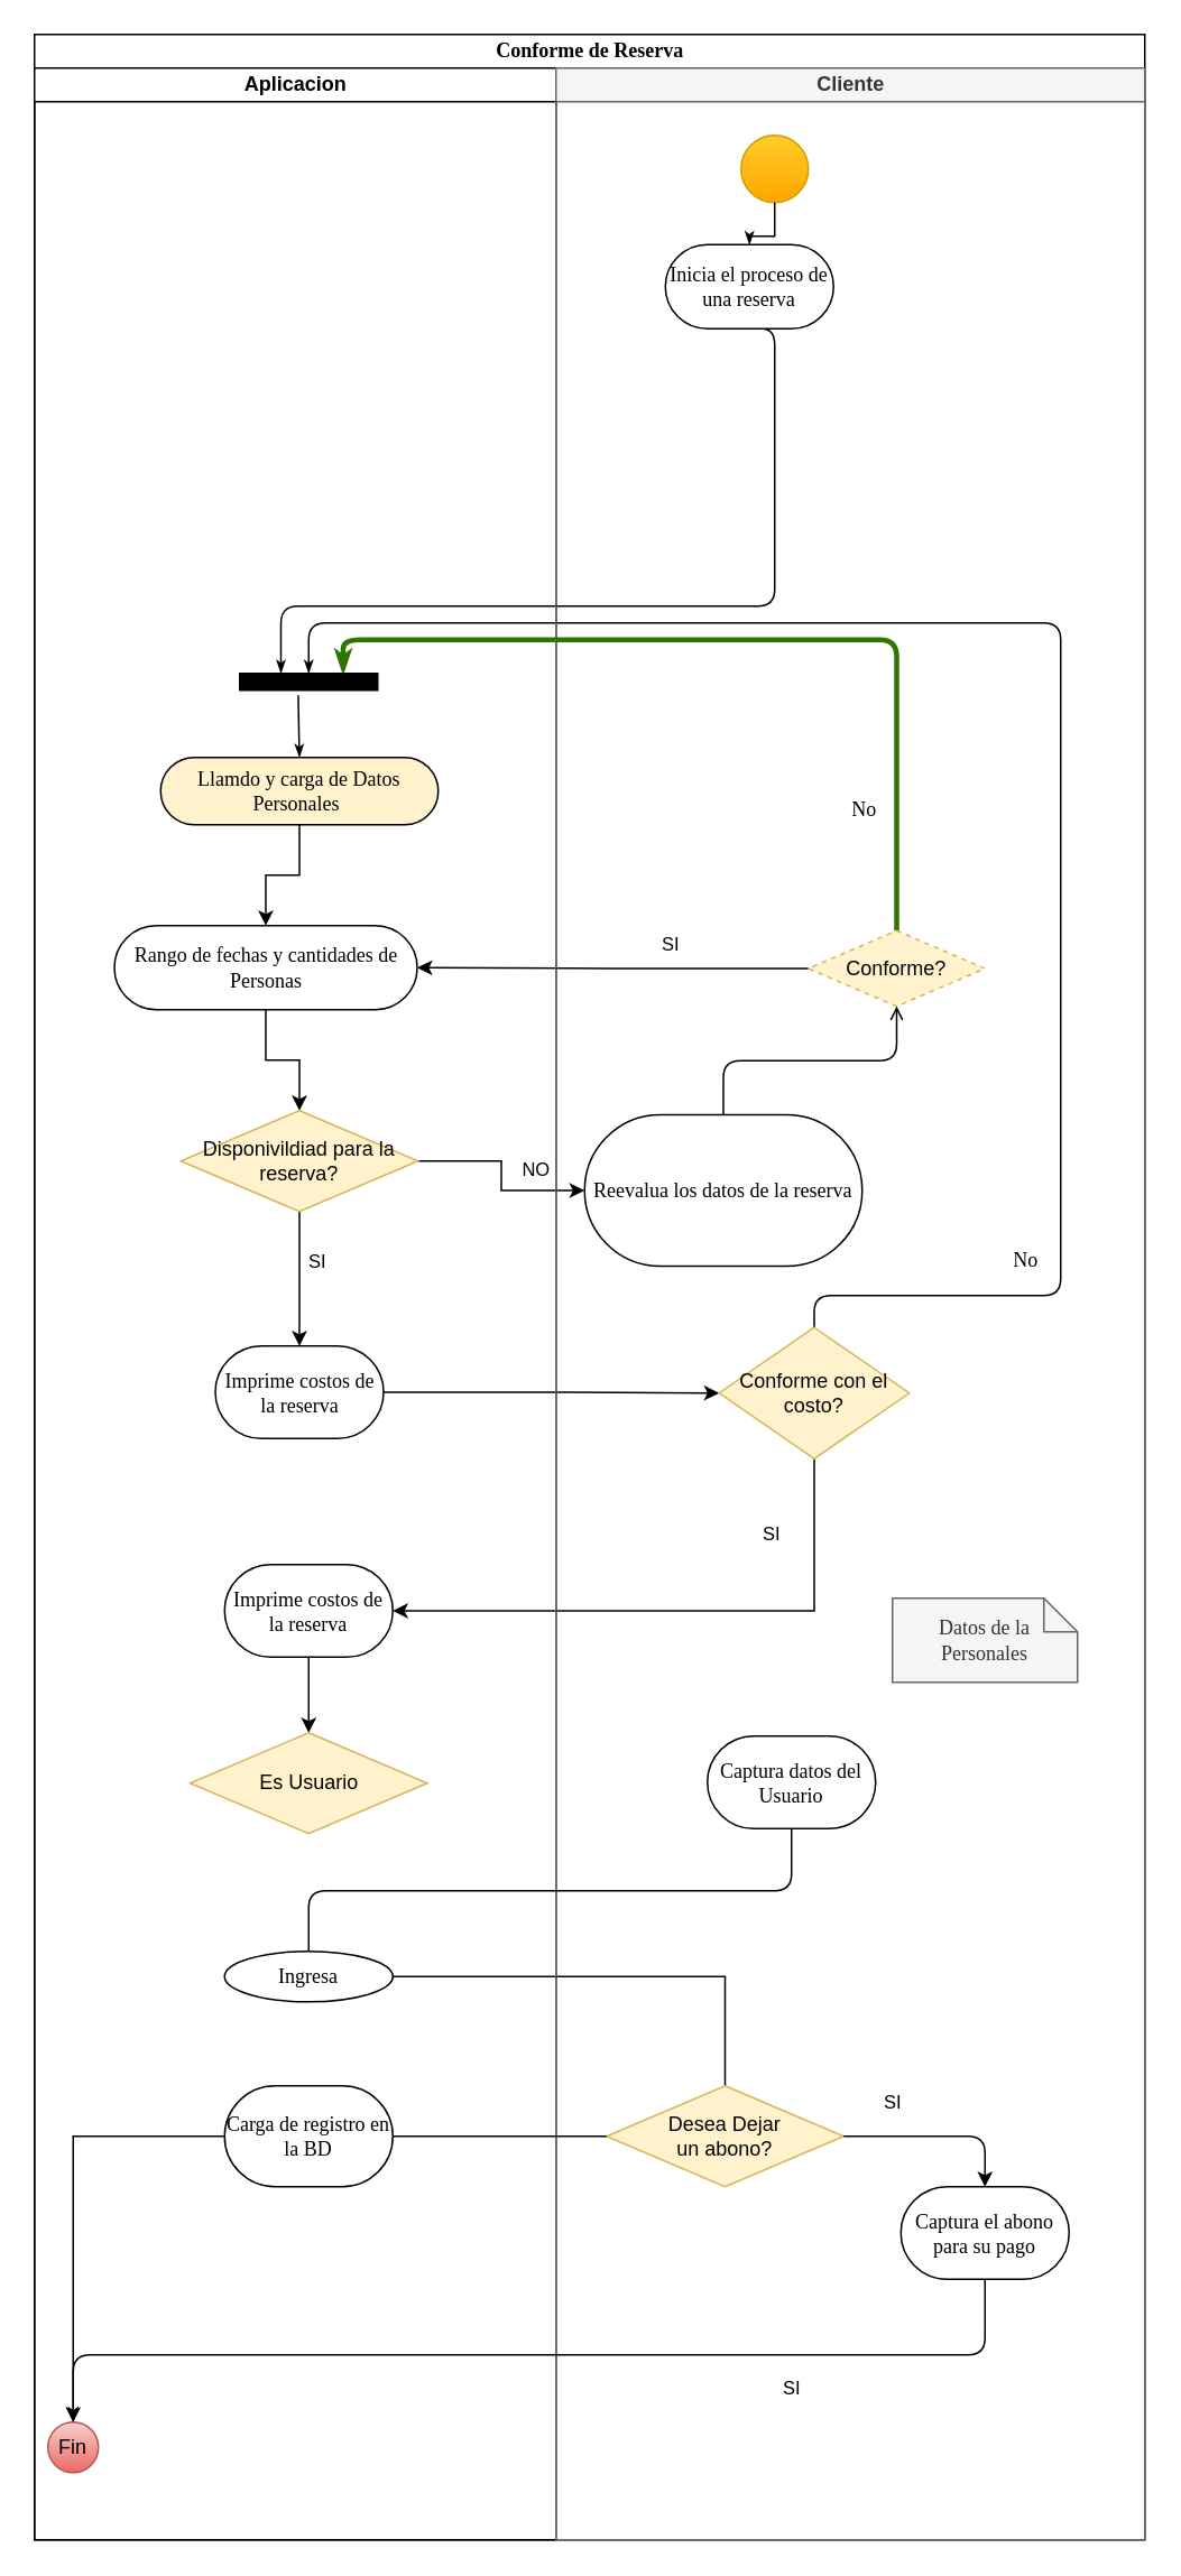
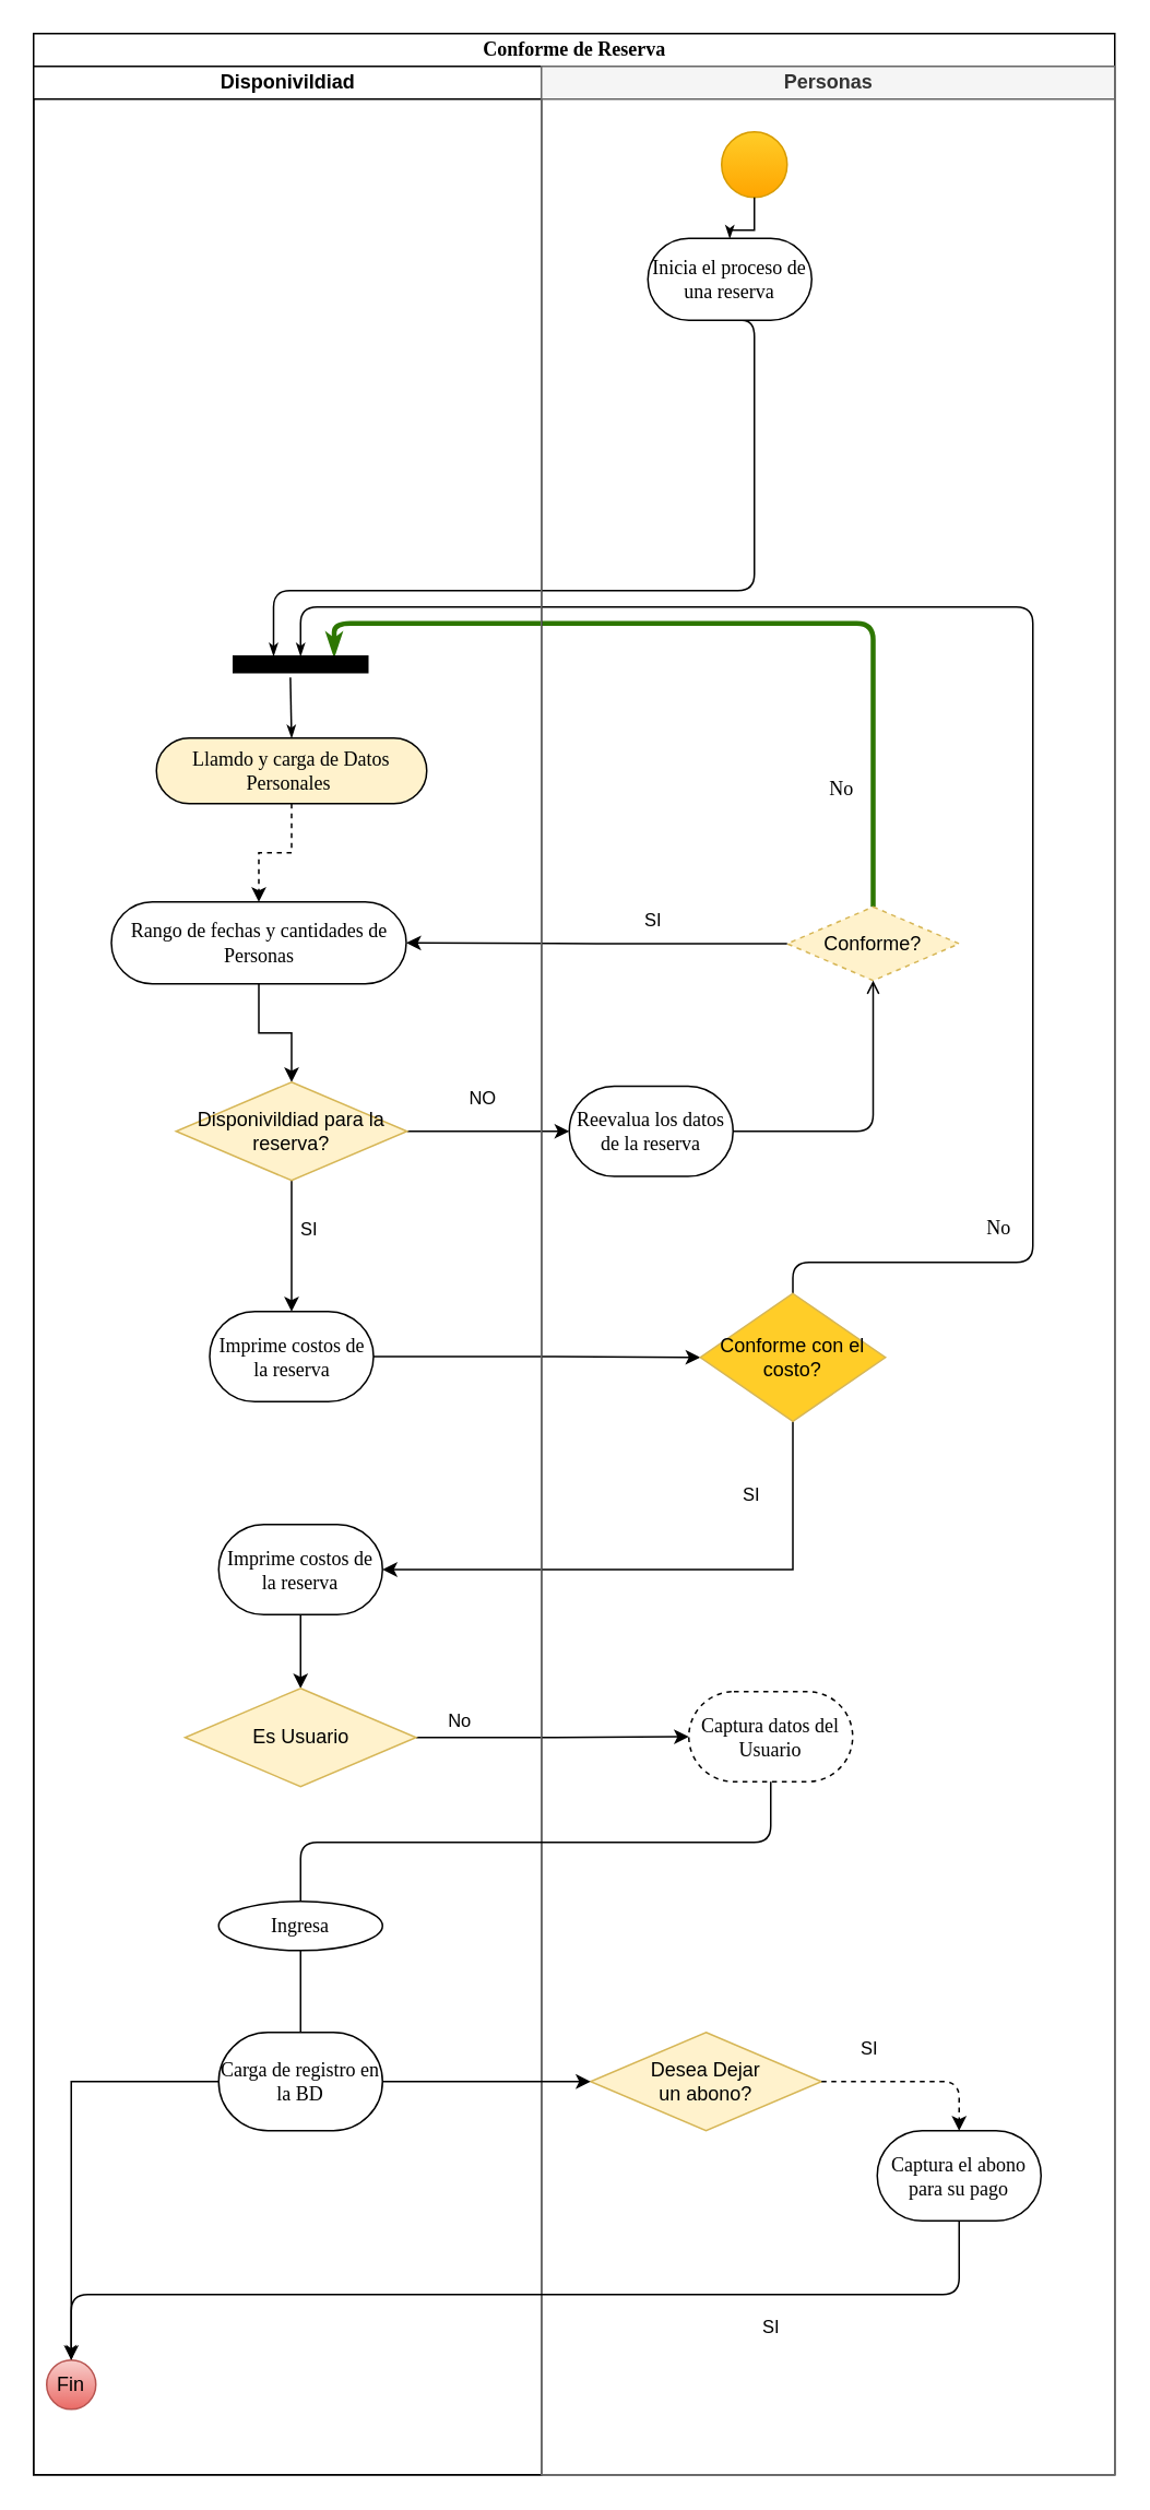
- <mxCell id="11" value="Aplicacion" style="swimlane;html=1;startSize=20;" parent="2" vertex="1"><mxGeometry y="20" width="310" height="1470" as="geometry" /></mxCell>
+ <mxCell id="11" value="Disponivildiad" style="swimlane;html=1;startSize=20;" parent="2" vertex="1"><mxGeometry y="20" width="310" height="1470" as="geometry" /></mxCell>
- <mxCell id="30" value="Cliente" style="swimlane;html=1;startSize=20;fillColor=#f5f5f5;strokeColor=#666666;fontColor=#333333;" parent="2" vertex="1"><mxGeometry x="310" y="20" width="350" height="1470" as="geometry" /></mxCell>
+ <mxCell id="30" value="Personas" style="swimlane;html=1;startSize=20;fillColor=#f5f5f5;strokeColor=#666666;fontColor=#333333;" parent="2" vertex="1"><mxGeometry x="310" y="20" width="350" height="1470" as="geometry" /></mxCell>
- <mxCell id="12" style="edgeStyle=orthogonalEdgeStyle;rounded=0;orthogonalLoop=1;jettySize=auto;html=1;entryX=0.5;entryY=0;entryDx=0;entryDy=0;" edge="1" parent="11" source="13" target="17"><mxGeometry relative="1" as="geometry" /></mxCell>
+ <mxCell id="12" style="edgeStyle=orthogonalEdgeStyle;rounded=0;orthogonalLoop=1;jettySize=auto;html=1;entryX=0.5;entryY=0;entryDx=0;entryDy=0;dashed=1;" edge="1" parent="11" source="13" target="17"><mxGeometry relative="1" as="geometry" /></mxCell>
- <mxCell id="36" value="Reevalua los datos de la reserva" style="rounded=1;whiteSpace=wrap;html=1;shadow=0;comic=0;labelBackgroundColor=none;strokeWidth=1;fontFamily=Verdana;fontSize=12;align=center;arcSize=50;" parent="30" vertex="1"><mxGeometry x="17" y="622.5" width="165" height="90" as="geometry" /></mxCell>
+ <mxCell id="36" value="Reevalua los datos de la reserva" style="rounded=1;whiteSpace=wrap;html=1;shadow=0;comic=0;labelBackgroundColor=none;strokeWidth=1;fontFamily=Verdana;fontSize=12;align=center;arcSize=50;" parent="30" vertex="1"><mxGeometry x="17" y="622.5" width="100" height="55" as="geometry" /></mxCell>
- <mxCell id="37" value="Conforme con el costo?" style="rhombus;whiteSpace=wrap;html=1;fillColor=#fff2cc;strokeColor=#d6b656;" vertex="1" parent="30"><mxGeometry x="97" y="749" width="113" height="78" as="geometry" /></mxCell>
+ <mxCell id="37" value="Conforme con el costo?" style="rhombus;whiteSpace=wrap;html=1;fillColor=#ffcd28;strokeColor=#d6b656;" vertex="1" parent="30"><mxGeometry x="97" y="749" width="113" height="78" as="geometry" /></mxCell>
- <mxCell id="39" value="Datos de la Personales" style="shape=note;whiteSpace=wrap;html=1;rounded=0;shadow=0;comic=0;labelBackgroundColor=none;strokeWidth=1;fontFamily=Verdana;fontSize=12;align=center;size=20;fillColor=#f5f5f5;strokeColor=#666666;fontColor=#333333;" vertex="1" parent="30"><mxGeometry x="200" y="910" width="110" height="50" as="geometry" /></mxCell>
- <mxCell id="38" value="Captura datos del Usuario" style="rounded=1;whiteSpace=wrap;html=1;shadow=0;comic=0;labelBackgroundColor=none;strokeWidth=1;fontFamily=Verdana;fontSize=12;align=center;arcSize=50;" vertex="1" parent="30"><mxGeometry x="90" y="992" width="100" height="55" as="geometry" /></mxCell>
+ <mxCell id="38" value="Captura datos del Usuario" style="rounded=1;whiteSpace=wrap;html=1;shadow=0;comic=0;labelBackgroundColor=none;strokeWidth=1;fontFamily=Verdana;fontSize=12;align=center;arcSize=50;dashed=1;" vertex="1" parent="30"><mxGeometry x="90" y="992" width="100" height="55" as="geometry" /></mxCell>
+ <mxCell id="10" value="No" style="edgeStyle=orthogonalEdgeStyle;rounded=0;orthogonalLoop=1;jettySize=auto;html=1;strokeWidth=1;" edge="1" parent="2" source="24" target="38"><mxGeometry x="-0.683" y="10" relative="1" as="geometry"><mxPoint as="offset" /></mxGeometry></mxCell>
- <mxCell id="25" style="edgeStyle=orthogonalEdgeStyle;rounded=0;orthogonalLoop=1;jettySize=auto;html=1;endArrow=none;endFill=0;strokeWidth=1;" edge="1" parent="11" source="26" target="40"><mxGeometry relative="1" as="geometry" /></mxCell>
+ <mxCell id="25" style="edgeStyle=orthogonalEdgeStyle;rounded=0;orthogonalLoop=1;jettySize=auto;html=1;endArrow=none;endFill=0;strokeWidth=1;" edge="1" parent="11" source="26" target="28"><mxGeometry relative="1" as="geometry" /></mxCell>
- <mxCell id="44" value="" style="edgeStyle=elbowEdgeStyle;elbow=vertical;endArrow=none;html=1;strokeWidth=1;exitX=1;exitY=0.5;exitDx=0;exitDy=0;entryX=0;entryY=0.5;entryDx=0;entryDy=0;" edge="1" parent="2" source="28" target="40"><mxGeometry width="50" height="50" relative="1" as="geometry"><mxPoint x="250" y="1230" as="sourcePoint" /><mxPoint x="300" y="1180" as="targetPoint" /></mxGeometry></mxCell>
+ <mxCell id="44" value="" style="edgeStyle=elbowEdgeStyle;elbow=vertical;endArrow=classic;html=1;strokeWidth=1;exitX=1;exitY=0.5;exitDx=0;exitDy=0;entryX=0;entryY=0.5;entryDx=0;entryDy=0;" edge="1" parent="2" source="28" target="40"><mxGeometry width="50" height="50" relative="1" as="geometry"><mxPoint x="250" y="1230" as="sourcePoint" /><mxPoint x="300" y="1180" as="targetPoint" /></mxGeometry></mxCell>
- <mxCell id="42" value="SI" style="edgeStyle=elbowEdgeStyle;elbow=vertical;endArrow=classic;html=1;strokeWidth=1;exitX=1;exitY=0.5;exitDx=0;exitDy=0;entryX=0.5;entryY=0;entryDx=0;entryDy=0;" edge="1" parent="30" source="40" target="41"><mxGeometry x="-0.491" y="20" width="50" height="50" relative="1" as="geometry"><mxPoint x="170" y="1200" as="sourcePoint" /><mxPoint x="220" y="1150" as="targetPoint" /><Array as="points"><mxPoint x="255" y="1230" /></Array><mxPoint as="offset" /></mxGeometry></mxCell>
+ <mxCell id="42" value="SI" style="edgeStyle=elbowEdgeStyle;elbow=vertical;endArrow=classic;html=1;strokeWidth=1;exitX=1;exitY=0.5;exitDx=0;exitDy=0;entryX=0.5;entryY=0;entryDx=0;entryDy=0;dashed=1;" edge="1" parent="30" source="40" target="41"><mxGeometry x="-0.491" y="20" width="50" height="50" relative="1" as="geometry"><mxPoint x="170" y="1200" as="sourcePoint" /><mxPoint x="220" y="1150" as="targetPoint" /><Array as="points"><mxPoint x="255" y="1230" /></Array><mxPoint as="offset" /></mxGeometry></mxCell>
